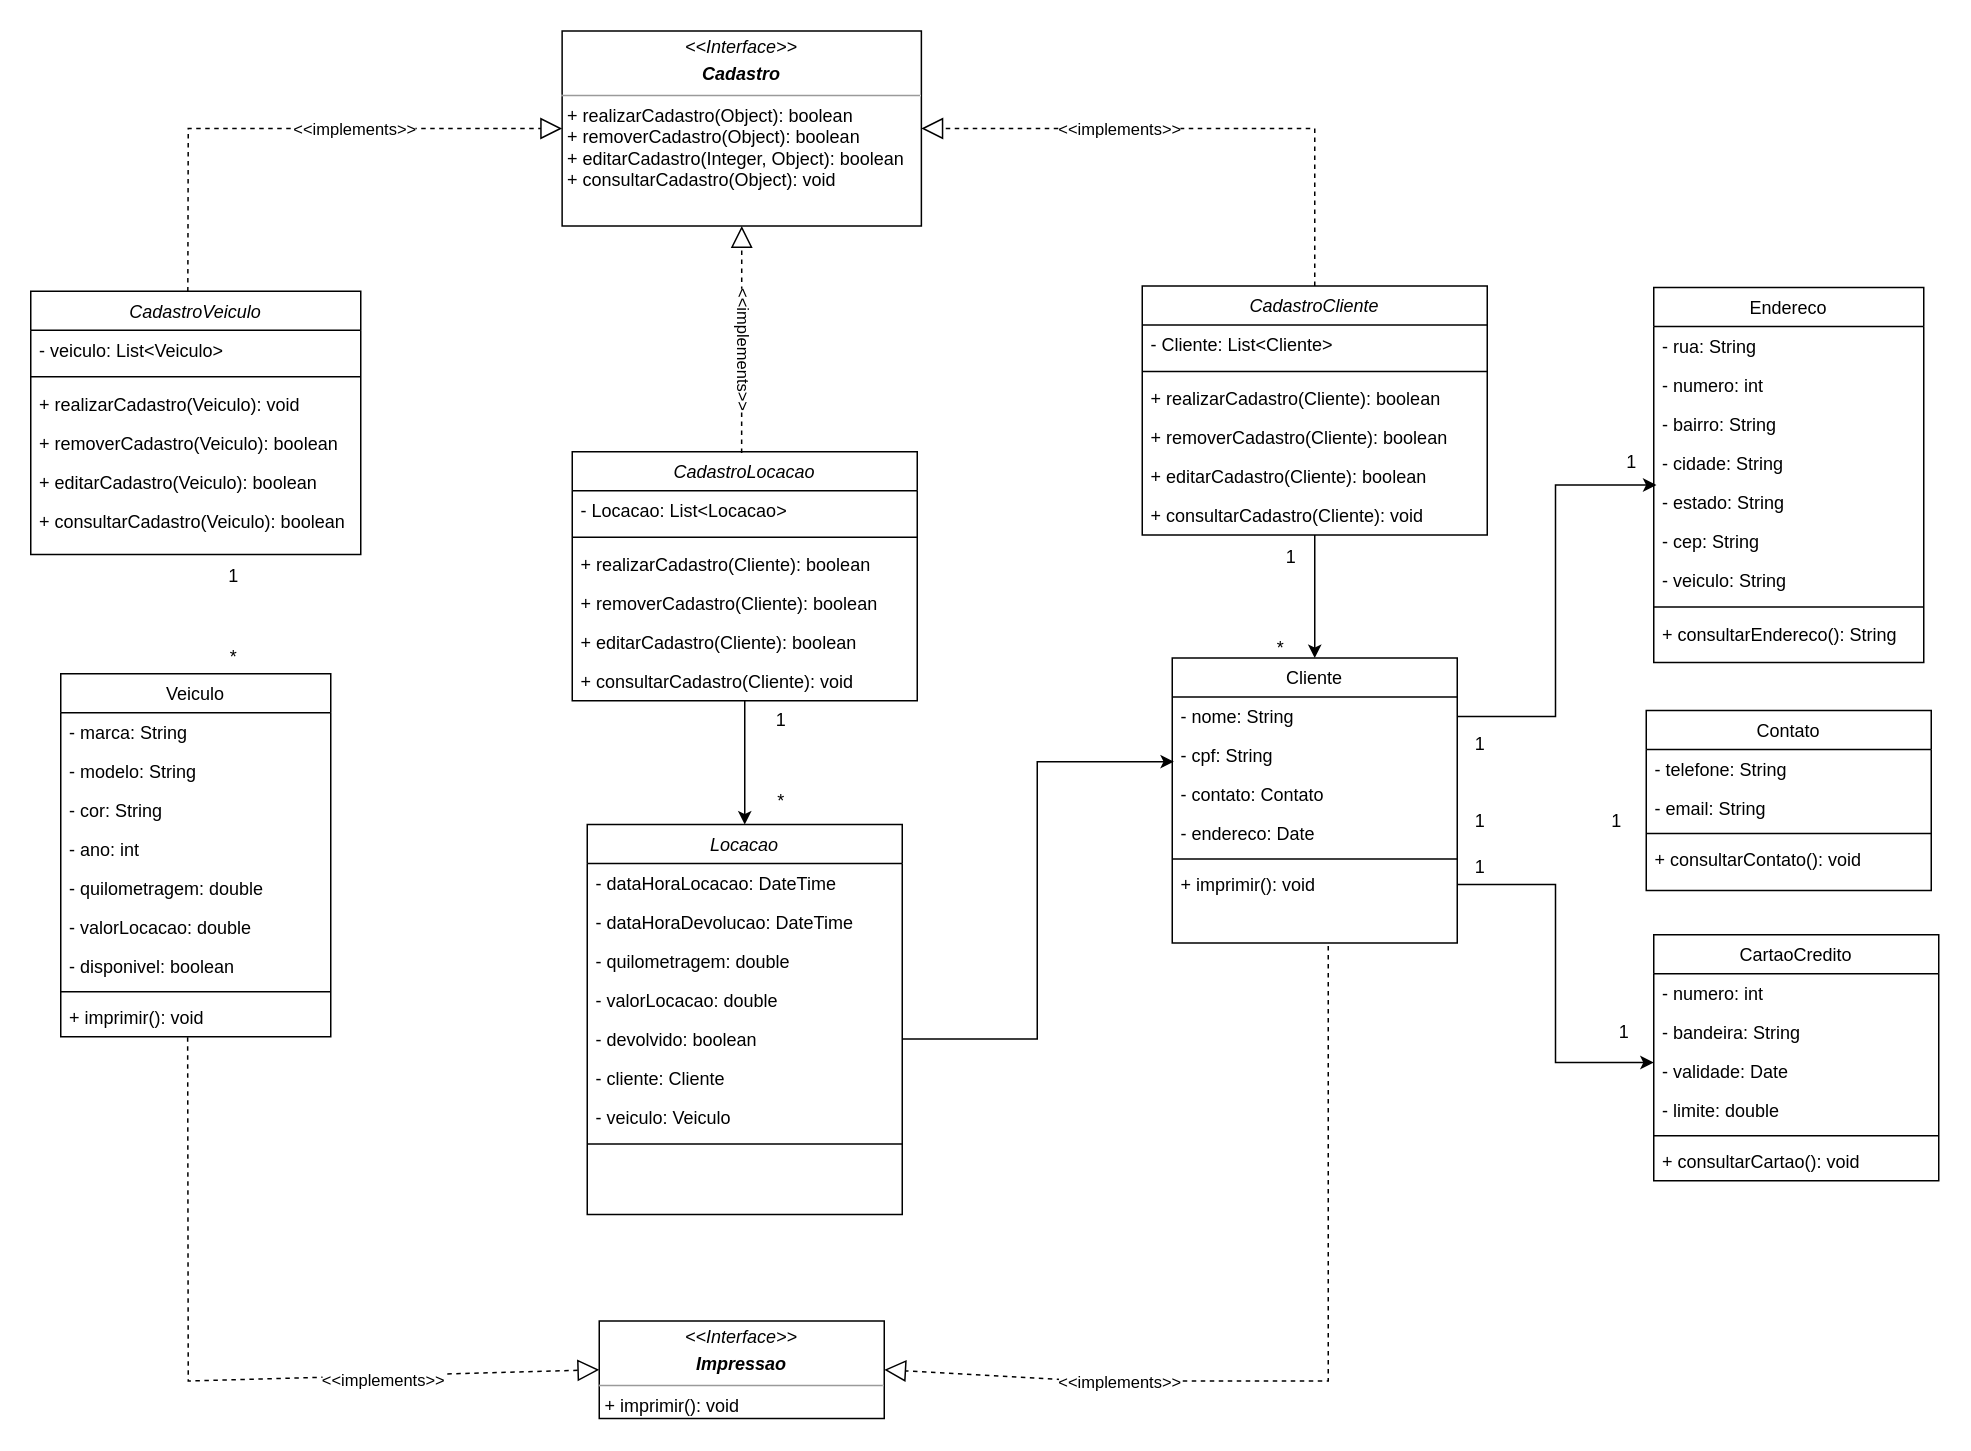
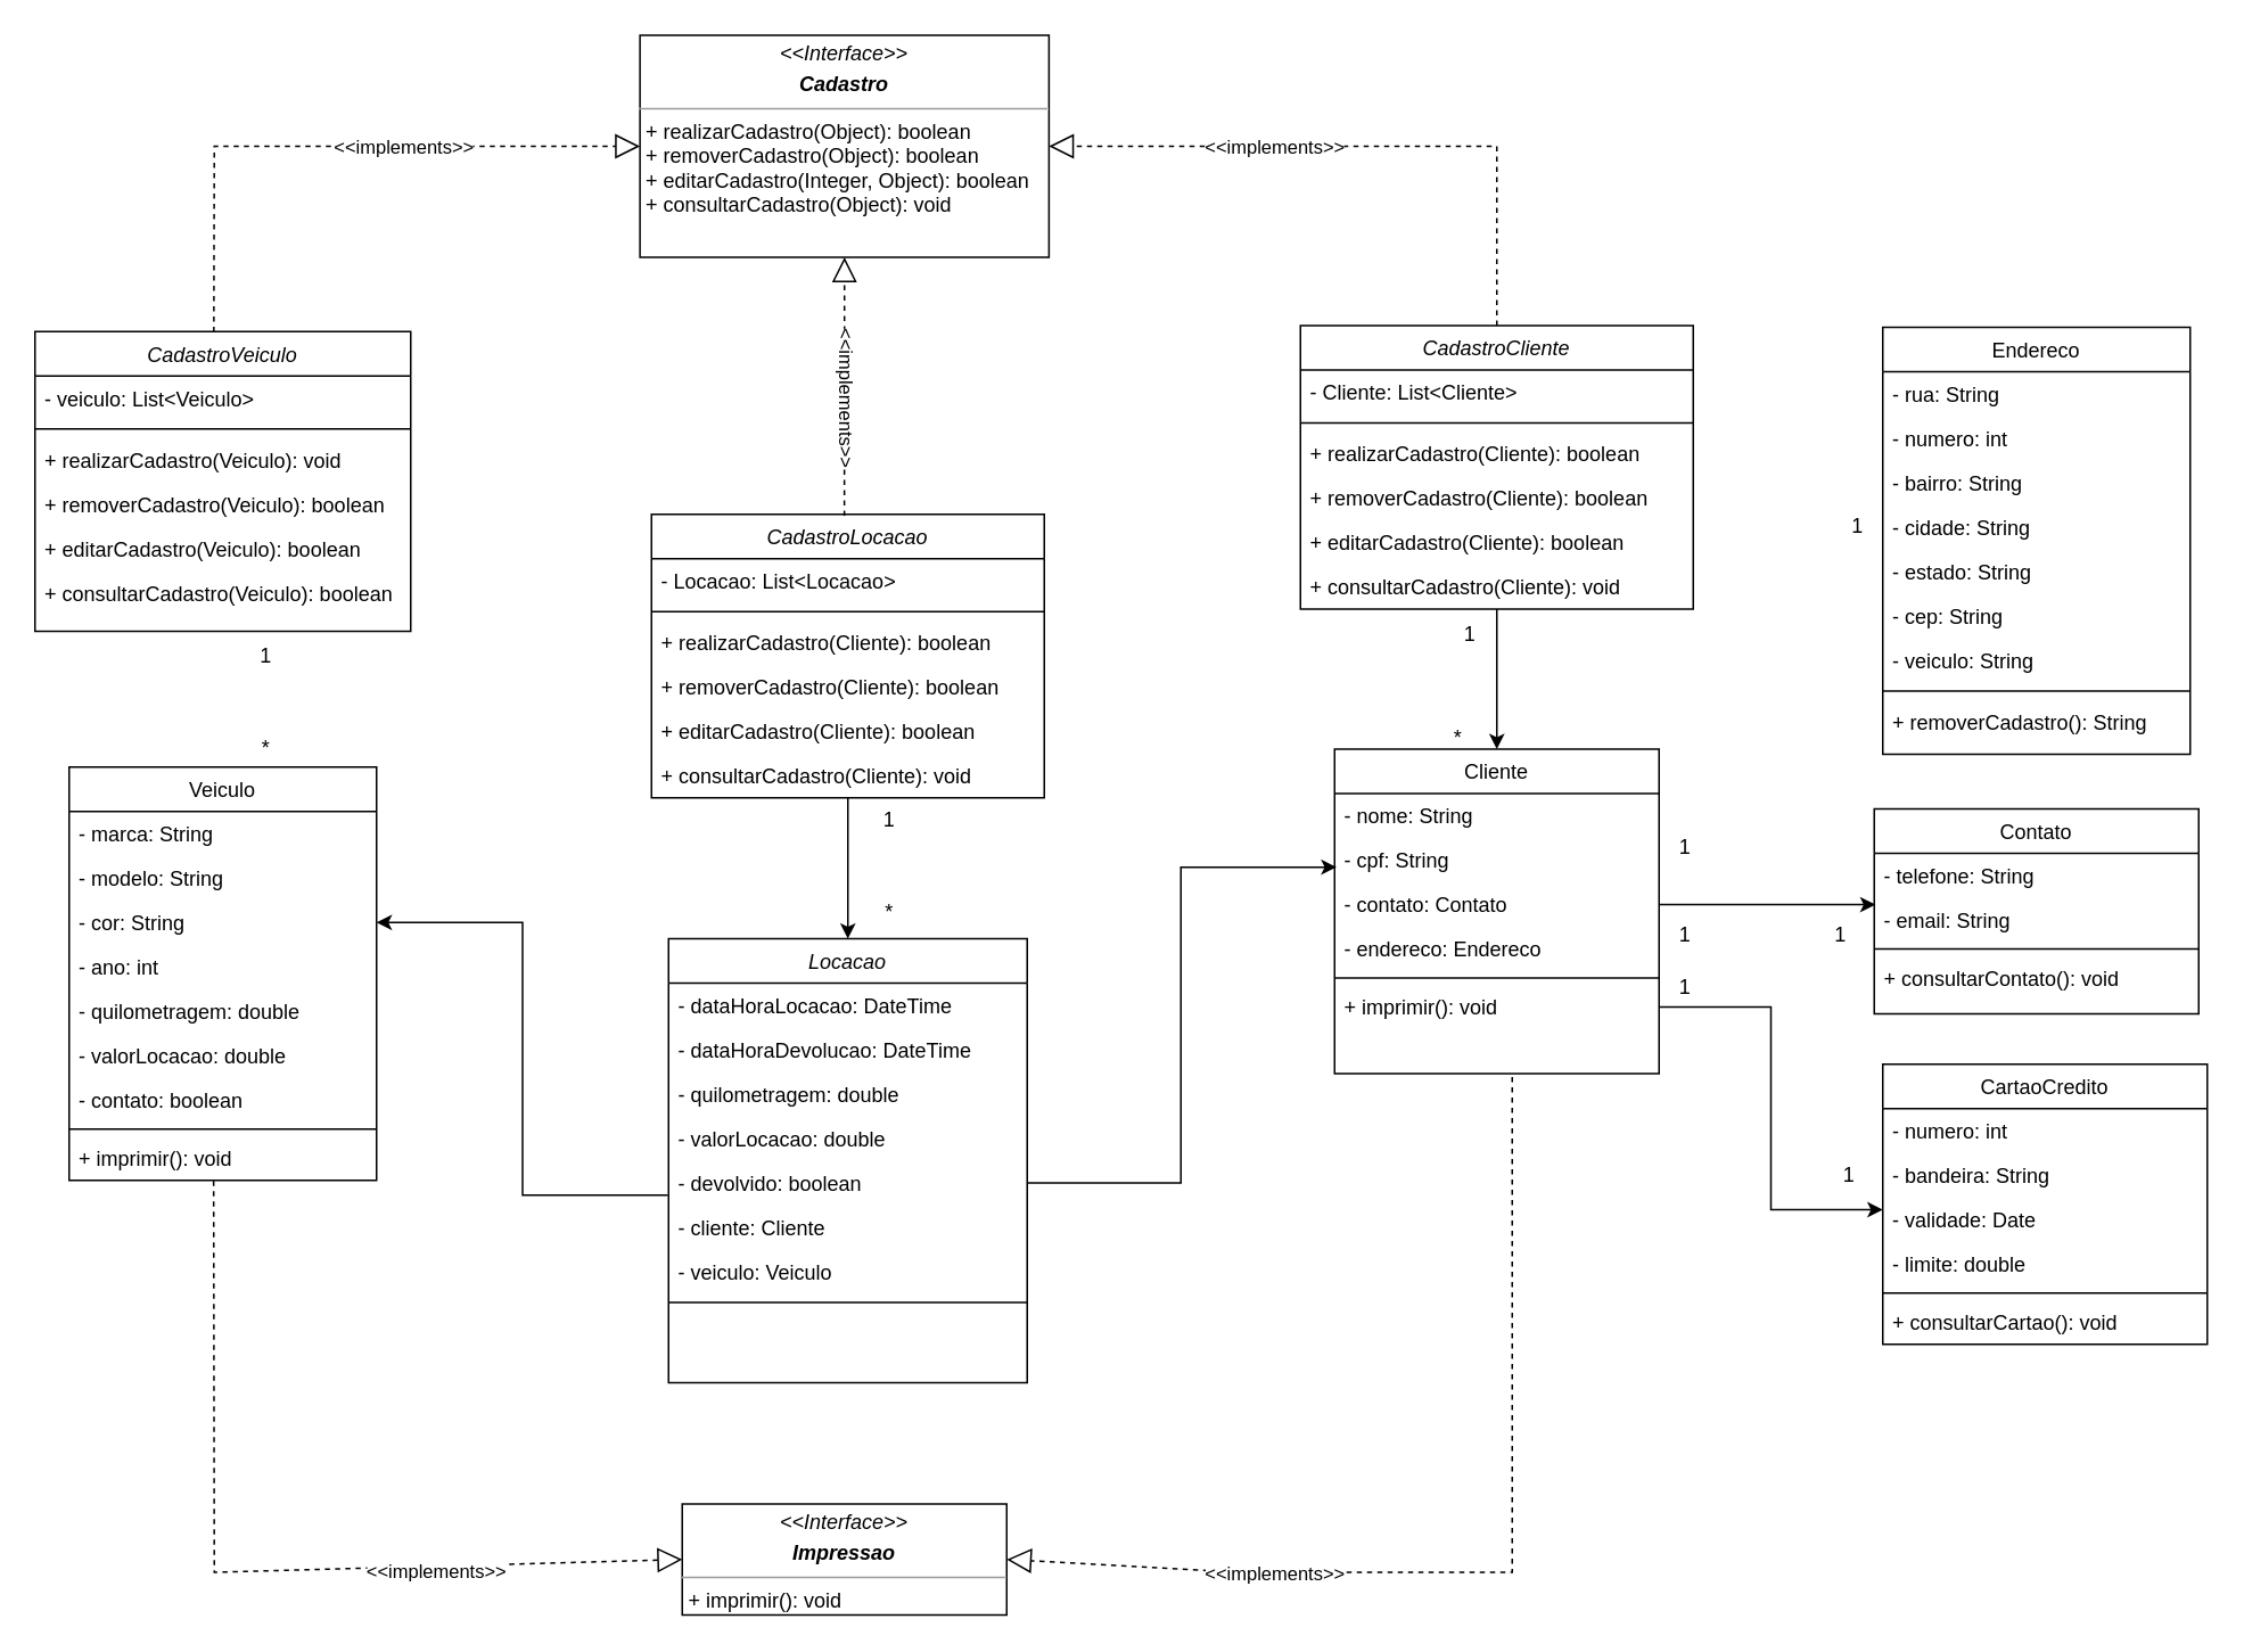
- <mxCell id="60" style="edgeStyle=orthogonalEdgeStyle;rounded=0;orthogonalLoop=1;jettySize=auto;html=1;entryX=0.01;entryY=0.064;entryDx=0;entryDy=0;entryPerimeter=0;exitX=1;exitY=0.5;exitDx=0;exitDy=0;" parent="1" source="32" target="26" edge="1"><mxGeometry relative="1" as="geometry" /></mxCell>
- <mxCell id="30" value="+ consultarEndereco(): String&#10;" style="text;align=left;verticalAlign=top;spacingLeft=4;spacingRight=4;overflow=hidden;rotatable=0;points=[[0,0.5],[1,0.5]];portConstraint=eastwest;" parent="21" vertex="1"><mxGeometry y="218" width="180" height="26" as="geometry" /></mxCell>
+ <mxCell id="30" value="+ removerCadastro(): String&#10;" style="text;align=left;verticalAlign=top;spacingLeft=4;spacingRight=4;overflow=hidden;rotatable=0;points=[[0,0.5],[1,0.5]];portConstraint=eastwest;" parent="21" vertex="1"><mxGeometry y="218" width="180" height="26" as="geometry" /></mxCell>
+ <mxCell id="100" style="edgeStyle=orthogonalEdgeStyle;rounded=0;orthogonalLoop=1;jettySize=auto;html=1;entryX=0.004;entryY=0.156;entryDx=0;entryDy=0;entryPerimeter=0;" edge="1" parent="1" source="34" target="40"><mxGeometry relative="1" as="geometry"><mxPoint x="1095" y="530" as="targetPoint" /></mxGeometry></mxCell>
- <mxCell id="35" value="- endereco: Date" style="text;align=left;verticalAlign=top;spacingLeft=4;spacingRight=4;overflow=hidden;rotatable=0;points=[[0,0.5],[1,0.5]];portConstraint=eastwest;rounded=0;shadow=0;html=0;" parent="31" vertex="1"><mxGeometry y="104" width="190" height="26" as="geometry" /></mxCell>
+ <mxCell id="35" value="- endereco: Endereco" style="text;align=left;verticalAlign=top;spacingLeft=4;spacingRight=4;overflow=hidden;rotatable=0;points=[[0,0.5],[1,0.5]];portConstraint=eastwest;rounded=0;shadow=0;html=0;" parent="31" vertex="1"><mxGeometry y="104" width="190" height="26" as="geometry" /></mxCell>
+ <mxCell id="86" style="edgeStyle=orthogonalEdgeStyle;rounded=0;orthogonalLoop=1;jettySize=auto;html=1;exitX=-0.002;exitY=0.777;exitDx=0;exitDy=0;exitPerimeter=0;" edge="1" parent="1" source="7" target="14"><mxGeometry relative="1" as="geometry"><mxPoint x="245" y="533" as="targetPoint" /></mxGeometry></mxCell>
- <mxCell id="18" value="- disponivel: boolean" style="text;align=left;verticalAlign=top;spacingLeft=4;spacingRight=4;overflow=hidden;rotatable=0;points=[[0,0.5],[1,0.5]];portConstraint=eastwest;" parent="11" vertex="1"><mxGeometry y="182" width="180" height="26" as="geometry" /></mxCell>
+ <mxCell id="18" value="- contato: boolean" style="text;align=left;verticalAlign=top;spacingLeft=4;spacingRight=4;overflow=hidden;rotatable=0;points=[[0,0.5],[1,0.5]];portConstraint=eastwest;" parent="11" vertex="1"><mxGeometry y="182" width="180" height="26" as="geometry" /></mxCell>
